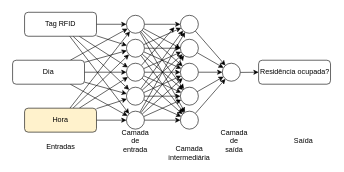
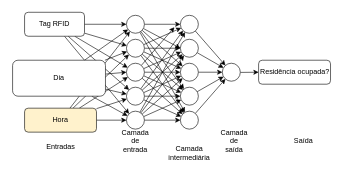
- <mxCell id="49" value="Tag RFID" style="rounded=1;whiteSpace=wrap;html=1;fontSize=12;glass=0;strokeWidth=1;shadow=0;" vertex="1" parent="1"><mxGeometry x="40" y="20" width="120" height="40" as="geometry" /></mxCell>
+ <mxCell id="49" value="Tag RFID" style="rounded=1;whiteSpace=wrap;html=1;fontSize=12;glass=0;strokeWidth=1;shadow=0;" vertex="1" parent="1"><mxGeometry x="40" y="20" width="100" height="40" as="geometry" /></mxCell>
- <mxCell id="61" value="Dia" style="rounded=1;whiteSpace=wrap;html=1;fontSize=12;glass=0;strokeWidth=1;shadow=0;" vertex="1" parent="1"><mxGeometry x="20" y="100" width="120" height="40" as="geometry" /></mxCell>
+ <mxCell id="61" value="Dia" style="rounded=1;whiteSpace=wrap;html=1;fontSize=12;glass=0;strokeWidth=1;shadow=0;" vertex="1" parent="1"><mxGeometry x="20" y="100" width="155" height="60" as="geometry" /></mxCell>
